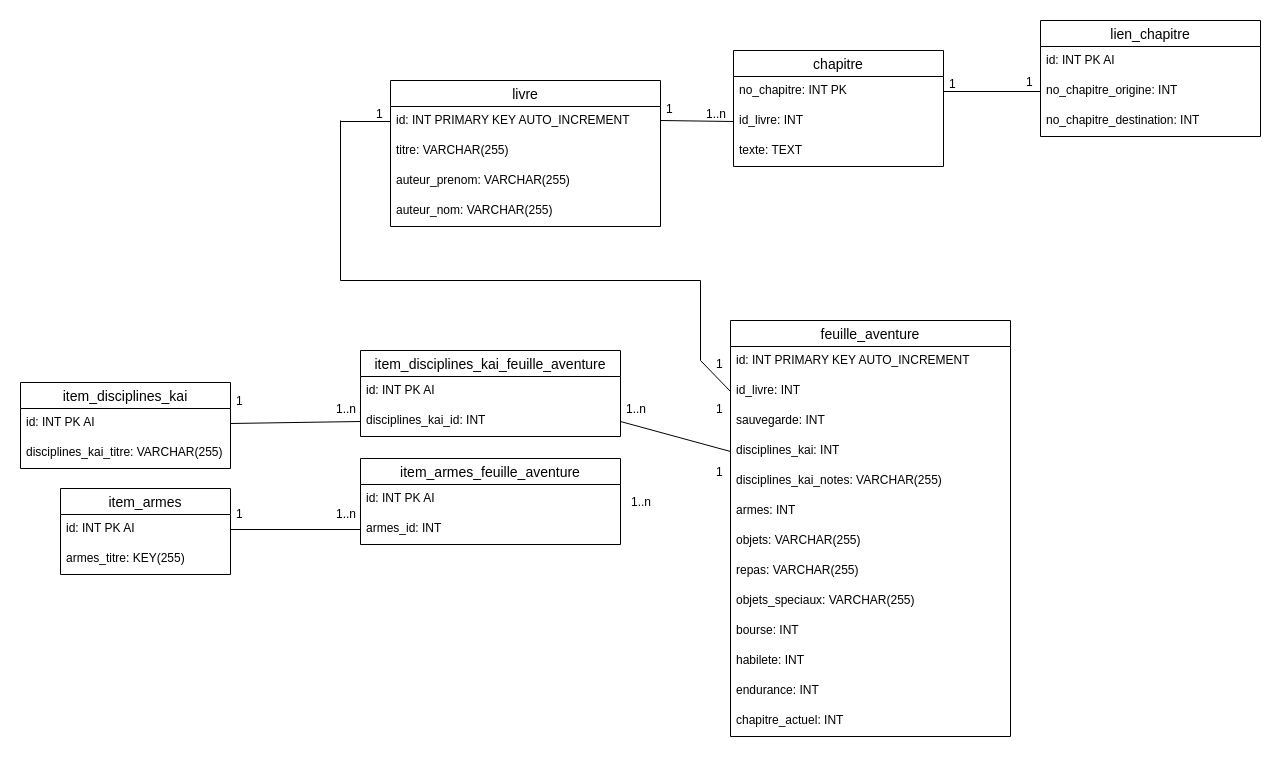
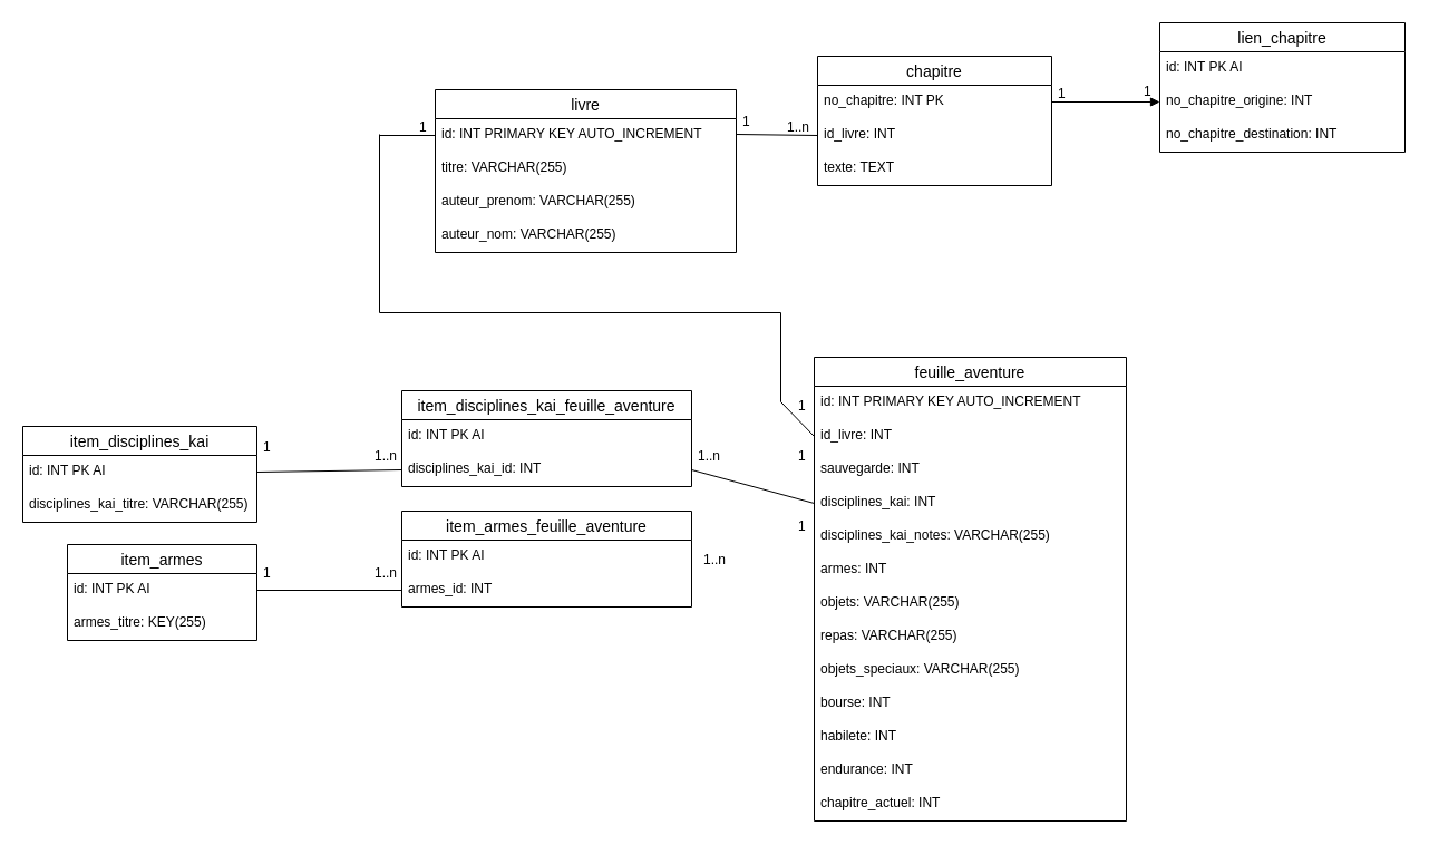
- <mxCell id="36" value="" style="endArrow=none;html=1;rounded=0;exitX=1;exitY=0.5;exitDx=0;exitDy=0;entryX=0;entryY=0.5;entryDx=0;entryDy=0;" parent="1" source="3" target="8" edge="1"><mxGeometry relative="1" as="geometry"><mxPoint x="943" y="121" as="sourcePoint" /><mxPoint x="1080" y="140" as="targetPoint" /></mxGeometry></mxCell>
+ <mxCell id="36" value="" style="endArrow=block;html=1;rounded=0;exitX=1;exitY=0.5;exitDx=0;exitDy=0;entryX=0;entryY=0.5;entryDx=0;entryDy=0;" parent="1" source="3" target="8" edge="1"><mxGeometry relative="1" as="geometry"><mxPoint x="943" y="121" as="sourcePoint" /><mxPoint x="1080" y="140" as="targetPoint" /></mxGeometry></mxCell>
